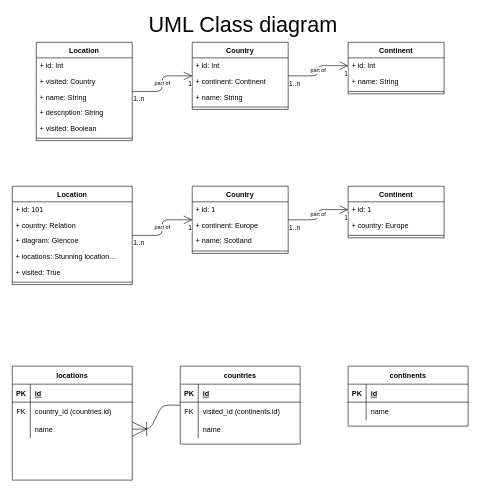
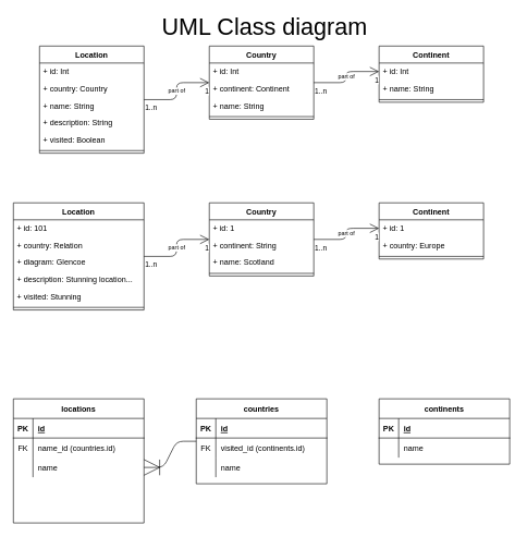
- <mxCell id="9" value="+ visited: Country" style="text;strokeColor=none;fillColor=none;align=left;verticalAlign=top;spacingLeft=4;spacingRight=4;overflow=hidden;rotatable=0;points=[[0,0.5],[1,0.5]];portConstraint=eastwest;" vertex="1" parent="7"><mxGeometry y="52" width="160" height="26" as="geometry" /></mxCell>
+ <mxCell id="9" value="+ country: Country" style="text;strokeColor=none;fillColor=none;align=left;verticalAlign=top;spacingLeft=4;spacingRight=4;overflow=hidden;rotatable=0;points=[[0,0.5],[1,0.5]];portConstraint=eastwest;" vertex="1" parent="7"><mxGeometry y="52" width="160" height="26" as="geometry" /></mxCell>
- <mxCell id="59" value="+ continent: Europe" style="text;strokeColor=none;fillColor=none;align=left;verticalAlign=top;spacingLeft=4;spacingRight=4;overflow=hidden;rotatable=0;points=[[0,0.5],[1,0.5]];portConstraint=eastwest;" vertex="1" parent="57"><mxGeometry y="52" width="160" height="26" as="geometry" /></mxCell>
+ <mxCell id="59" value="+ continent: String" style="text;strokeColor=none;fillColor=none;align=left;verticalAlign=top;spacingLeft=4;spacingRight=4;overflow=hidden;rotatable=0;points=[[0,0.5],[1,0.5]];portConstraint=eastwest;" vertex="1" parent="57"><mxGeometry y="52" width="160" height="26" as="geometry" /></mxCell>
- <mxCell id="66" value="+ locations: Stunning location..." style="text;strokeColor=none;fillColor=none;align=left;verticalAlign=top;spacingLeft=4;spacingRight=4;overflow=hidden;rotatable=0;points=[[0,0.5],[1,0.5]];portConstraint=eastwest;" vertex="1" parent="62"><mxGeometry y="104" width="200" height="26" as="geometry" /></mxCell>
+ <mxCell id="66" value="+ description: Stunning location..." style="text;strokeColor=none;fillColor=none;align=left;verticalAlign=top;spacingLeft=4;spacingRight=4;overflow=hidden;rotatable=0;points=[[0,0.5],[1,0.5]];portConstraint=eastwest;" vertex="1" parent="62"><mxGeometry y="104" width="200" height="26" as="geometry" /></mxCell>
- <mxCell id="67" value="+ visited: True" style="text;strokeColor=none;fillColor=none;align=left;verticalAlign=top;spacingLeft=4;spacingRight=4;overflow=hidden;rotatable=0;points=[[0,0.5],[1,0.5]];portConstraint=eastwest;" vertex="1" parent="62"><mxGeometry y="130" width="200" height="26" as="geometry" /></mxCell>
+ <mxCell id="67" value="+ visited: Stunning" style="text;strokeColor=none;fillColor=none;align=left;verticalAlign=top;spacingLeft=4;spacingRight=4;overflow=hidden;rotatable=0;points=[[0,0.5],[1,0.5]];portConstraint=eastwest;" vertex="1" parent="62"><mxGeometry y="130" width="200" height="26" as="geometry" /></mxCell>
- <mxCell id="31" value="country_id (countries.id)" style="shape=partialRectangle;connectable=0;fillColor=none;top=0;left=0;bottom=0;right=0;align=left;spacingLeft=6;overflow=hidden;" vertex="1" parent="29"><mxGeometry x="30" width="170" height="30" as="geometry" /></mxCell>
+ <mxCell id="31" value="name_id (countries.id)" style="shape=partialRectangle;connectable=0;fillColor=none;top=0;left=0;bottom=0;right=0;align=left;spacingLeft=6;overflow=hidden;" vertex="1" parent="29"><mxGeometry x="30" width="170" height="30" as="geometry" /></mxCell>
